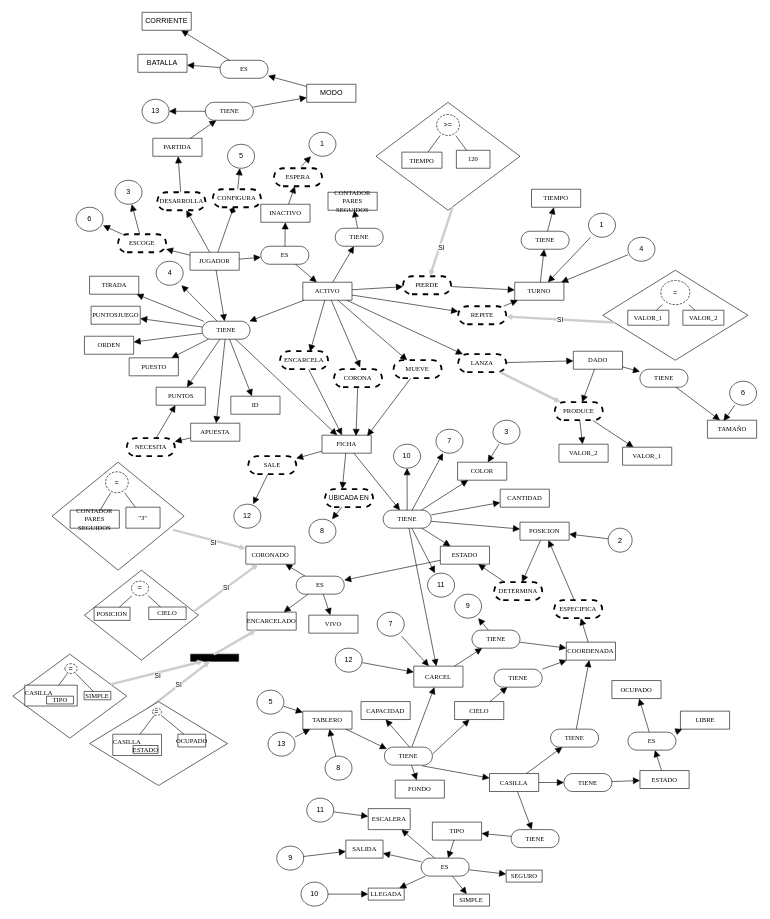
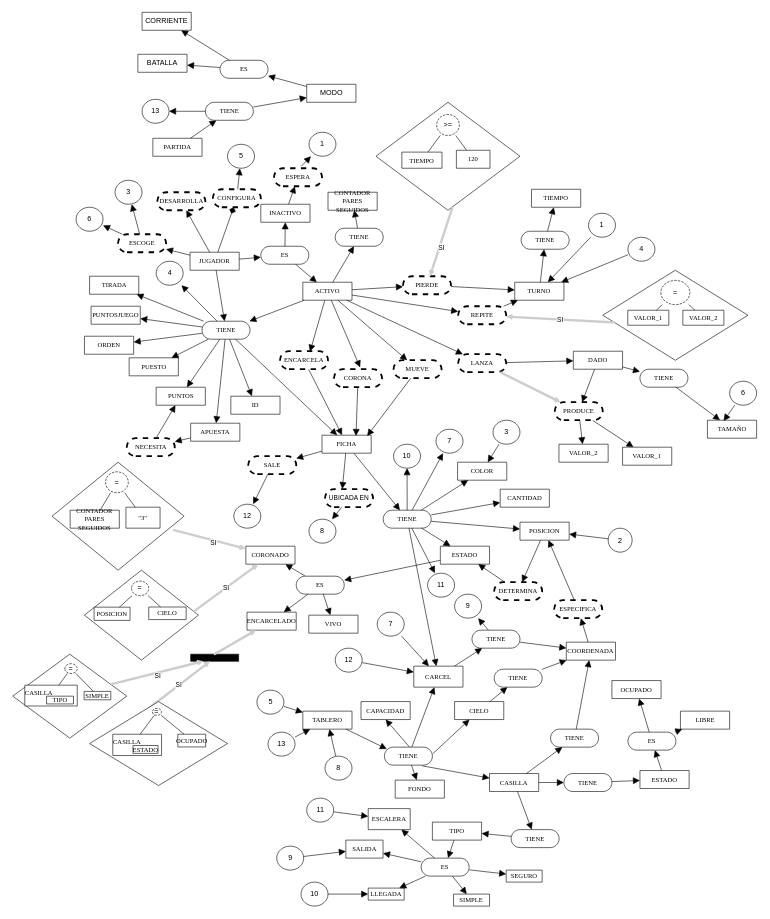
- <mxCell id="264" style="vsdxID=57;edgeStyle=none;startArrow=none;endArrow=block;startSize=5;endSize=9;strokeColor=#000000;spacingTop=0;spacingBottom=0;spacingLeft=0;spacingRight=0;verticalAlign=middle;html=1;labelBackgroundColor=#ffffff;rounded=0;" parent="1" source="262" target="238" edge="1"><mxGeometry relative="1" as="geometry"><mxPoint as="offset" /><mxPoint x="260" y="235" as="sourcePoint" /><mxPoint x="302" y="260" as="targetPoint" /></mxGeometry></mxCell>
